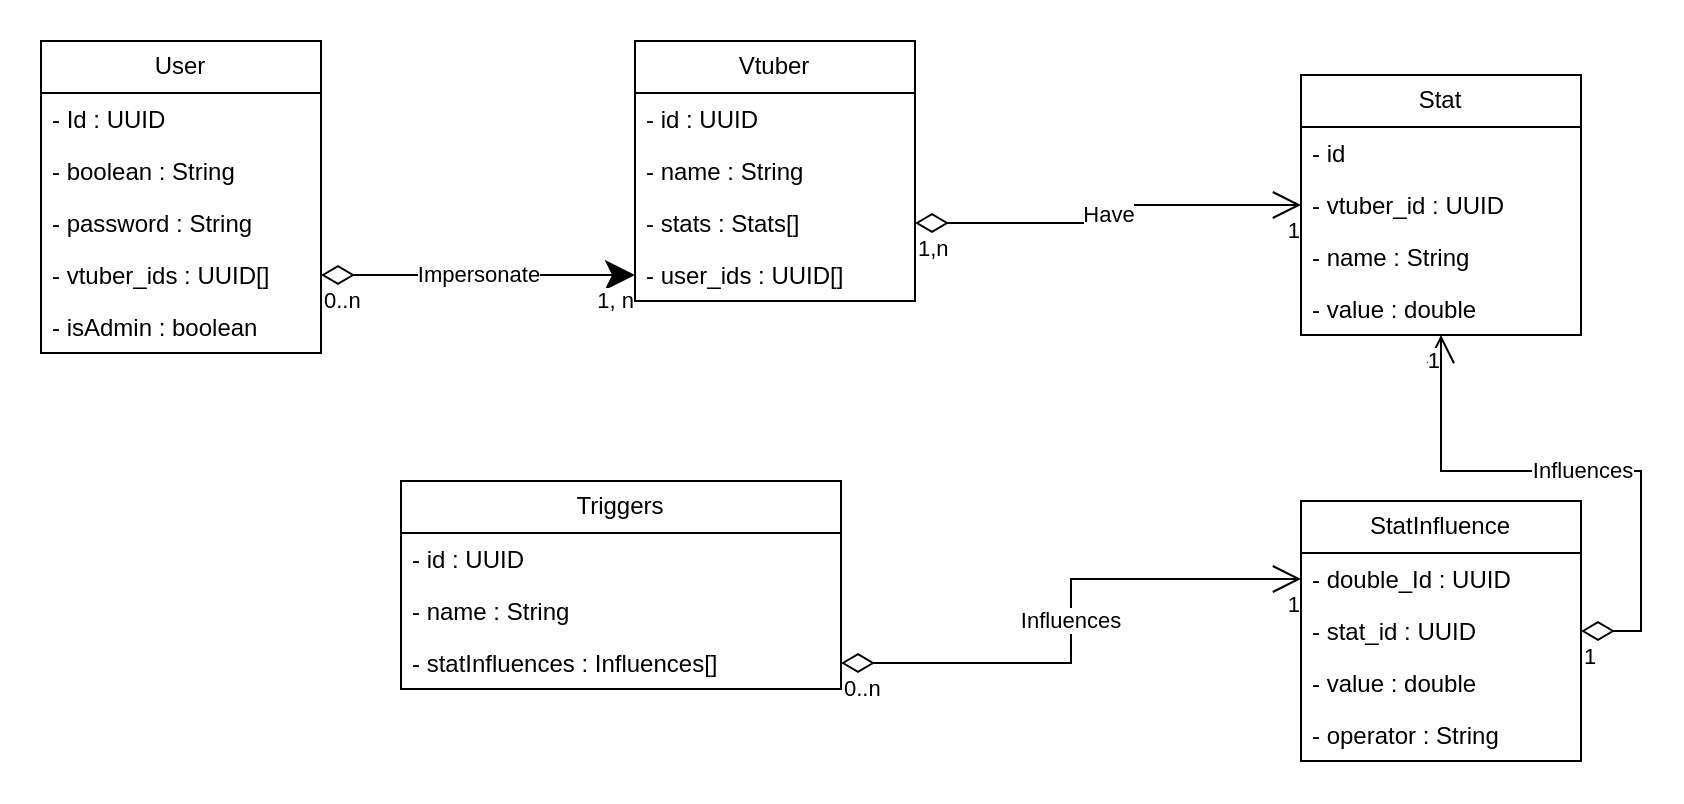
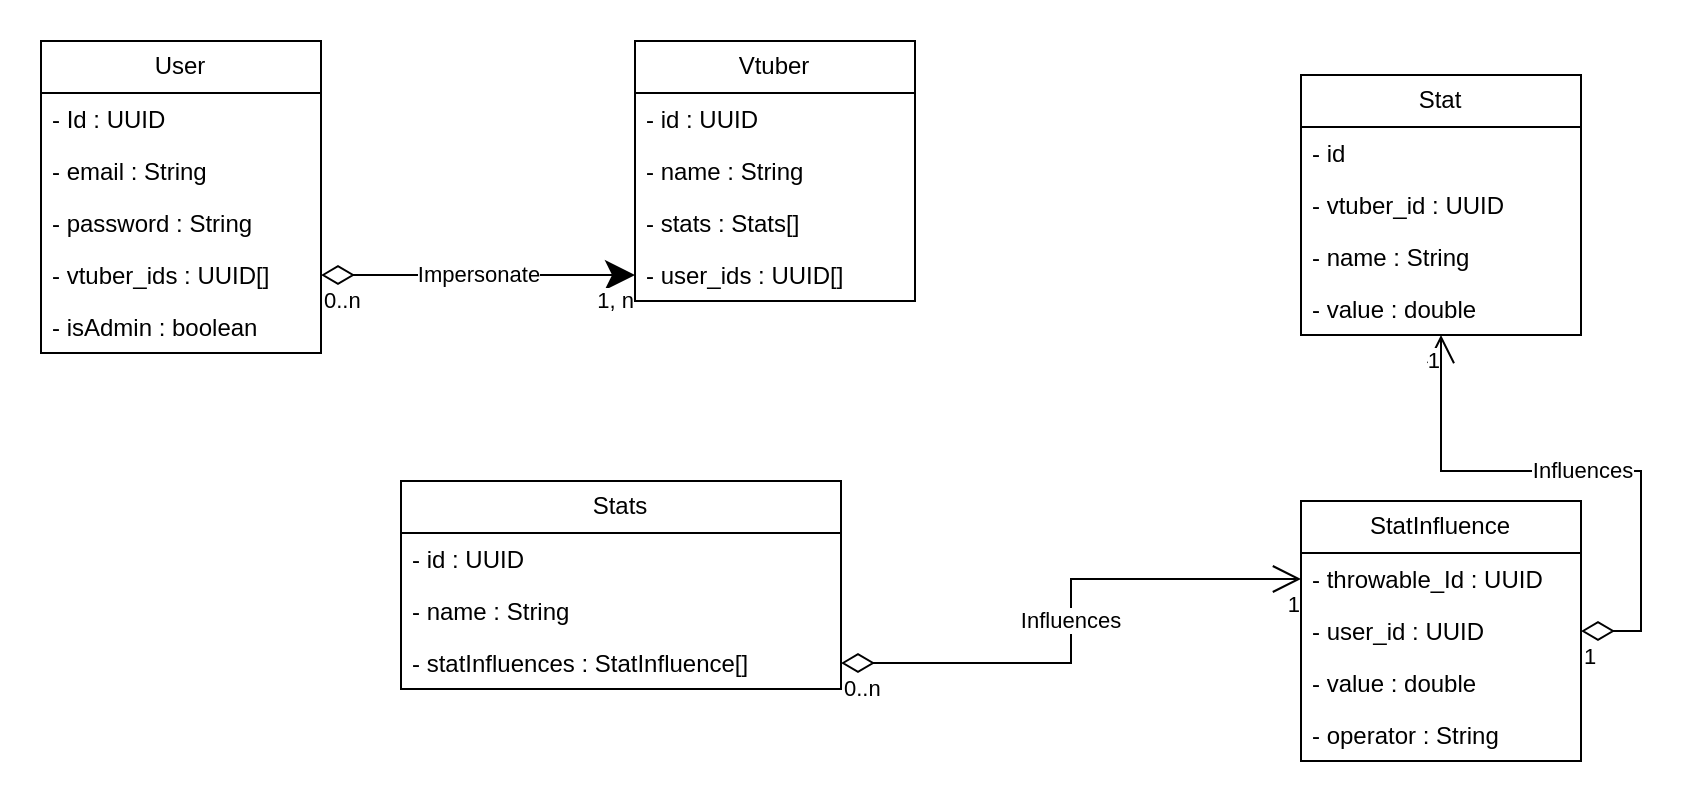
- <mxCell id="32" value="- boolean : String" style="text;strokeColor=none;fillColor=none;align=left;verticalAlign=top;spacingLeft=4;spacingRight=4;overflow=hidden;rotatable=0;points=[[0,0.5],[1,0.5]];portConstraint=eastwest;whiteSpace=wrap;html=1;" vertex="1" parent="30"><mxGeometry y="52" width="140" height="26" as="geometry" /></mxCell>
+ <mxCell id="32" value="- email : String" style="text;strokeColor=none;fillColor=none;align=left;verticalAlign=top;spacingLeft=4;spacingRight=4;overflow=hidden;rotatable=0;points=[[0,0.5],[1,0.5]];portConstraint=eastwest;whiteSpace=wrap;html=1;" vertex="1" parent="30"><mxGeometry y="52" width="140" height="26" as="geometry" /></mxCell>
- <mxCell id="16" value="Have" style="endArrow=open;html=1;endSize=12;startArrow=diamondThin;startSize=14;startFill=0;edgeStyle=orthogonalEdgeStyle;rounded=0;exitX=1;exitY=0.5;exitDx=0;exitDy=0;entryX=0;entryY=0.5;entryDx=0;entryDy=0;" edge="1" parent="1" source="5" target="9"><mxGeometry relative="1" as="geometry"><mxPoint x="477" y="350" as="sourcePoint" /><mxPoint x="637" y="350" as="targetPoint" /></mxGeometry></mxCell>
- <mxCell id="17" value="1,n" style="edgeLabel;resizable=0;html=1;align=left;verticalAlign=top;" connectable="0" vertex="1" parent="16"><mxGeometry x="-1" relative="1" as="geometry" /></mxCell>
- <mxCell id="18" value="1" style="edgeLabel;resizable=0;html=1;align=right;verticalAlign=top;" connectable="0" vertex="1" parent="16"><mxGeometry x="1" relative="1" as="geometry" /></mxCell>
- <mxCell id="12" value="Triggers" style="swimlane;fontStyle=0;childLayout=stackLayout;horizontal=1;startSize=26;fillColor=none;horizontalStack=0;resizeParent=1;resizeParentMax=0;resizeLast=0;collapsible=1;marginBottom=0;whiteSpace=wrap;html=1;" vertex="1" parent="1"><mxGeometry x="200" y="240" width="220" height="104" as="geometry" /></mxCell>
+ <mxCell id="12" value="Stats" style="swimlane;fontStyle=0;childLayout=stackLayout;horizontal=1;startSize=26;fillColor=none;horizontalStack=0;resizeParent=1;resizeParentMax=0;resizeLast=0;collapsible=1;marginBottom=0;whiteSpace=wrap;html=1;" vertex="1" parent="1"><mxGeometry x="200" y="240" width="220" height="104" as="geometry" /></mxCell>
- <mxCell id="20" value="- double_Id : UUID " style="text;strokeColor=none;fillColor=none;align=left;verticalAlign=top;spacingLeft=4;spacingRight=4;overflow=hidden;rotatable=0;points=[[0,0.5],[1,0.5]];portConstraint=eastwest;whiteSpace=wrap;html=1;" vertex="1" parent="19"><mxGeometry y="26" width="140" height="26" as="geometry" /></mxCell>
+ <mxCell id="20" value="- throwable_Id : UUID " style="text;strokeColor=none;fillColor=none;align=left;verticalAlign=top;spacingLeft=4;spacingRight=4;overflow=hidden;rotatable=0;points=[[0,0.5],[1,0.5]];portConstraint=eastwest;whiteSpace=wrap;html=1;" vertex="1" parent="19"><mxGeometry y="26" width="140" height="26" as="geometry" /></mxCell>
- <mxCell id="21" value="- stat_id : UUID" style="text;strokeColor=none;fillColor=none;align=left;verticalAlign=top;spacingLeft=4;spacingRight=4;overflow=hidden;rotatable=0;points=[[0,0.5],[1,0.5]];portConstraint=eastwest;whiteSpace=wrap;html=1;" vertex="1" parent="19"><mxGeometry y="52" width="140" height="26" as="geometry" /></mxCell>
+ <mxCell id="21" value="- user_id : UUID" style="text;strokeColor=none;fillColor=none;align=left;verticalAlign=top;spacingLeft=4;spacingRight=4;overflow=hidden;rotatable=0;points=[[0,0.5],[1,0.5]];portConstraint=eastwest;whiteSpace=wrap;html=1;" vertex="1" parent="19"><mxGeometry y="52" width="140" height="26" as="geometry" /></mxCell>
- <mxCell id="15" value="- statInfluences : Influences[]" style="text;strokeColor=none;fillColor=none;align=left;verticalAlign=top;spacingLeft=4;spacingRight=4;overflow=hidden;rotatable=0;points=[[0,0.5],[1,0.5]];portConstraint=eastwest;whiteSpace=wrap;html=1;" vertex="1" parent="12"><mxGeometry y="78" width="220" height="26" as="geometry" /></mxCell>
+ <mxCell id="15" value="- statInfluences : StatInfluence[]" style="text;strokeColor=none;fillColor=none;align=left;verticalAlign=top;spacingLeft=4;spacingRight=4;overflow=hidden;rotatable=0;points=[[0,0.5],[1,0.5]];portConstraint=eastwest;whiteSpace=wrap;html=1;" vertex="1" parent="12"><mxGeometry y="78" width="220" height="26" as="geometry" /></mxCell>
